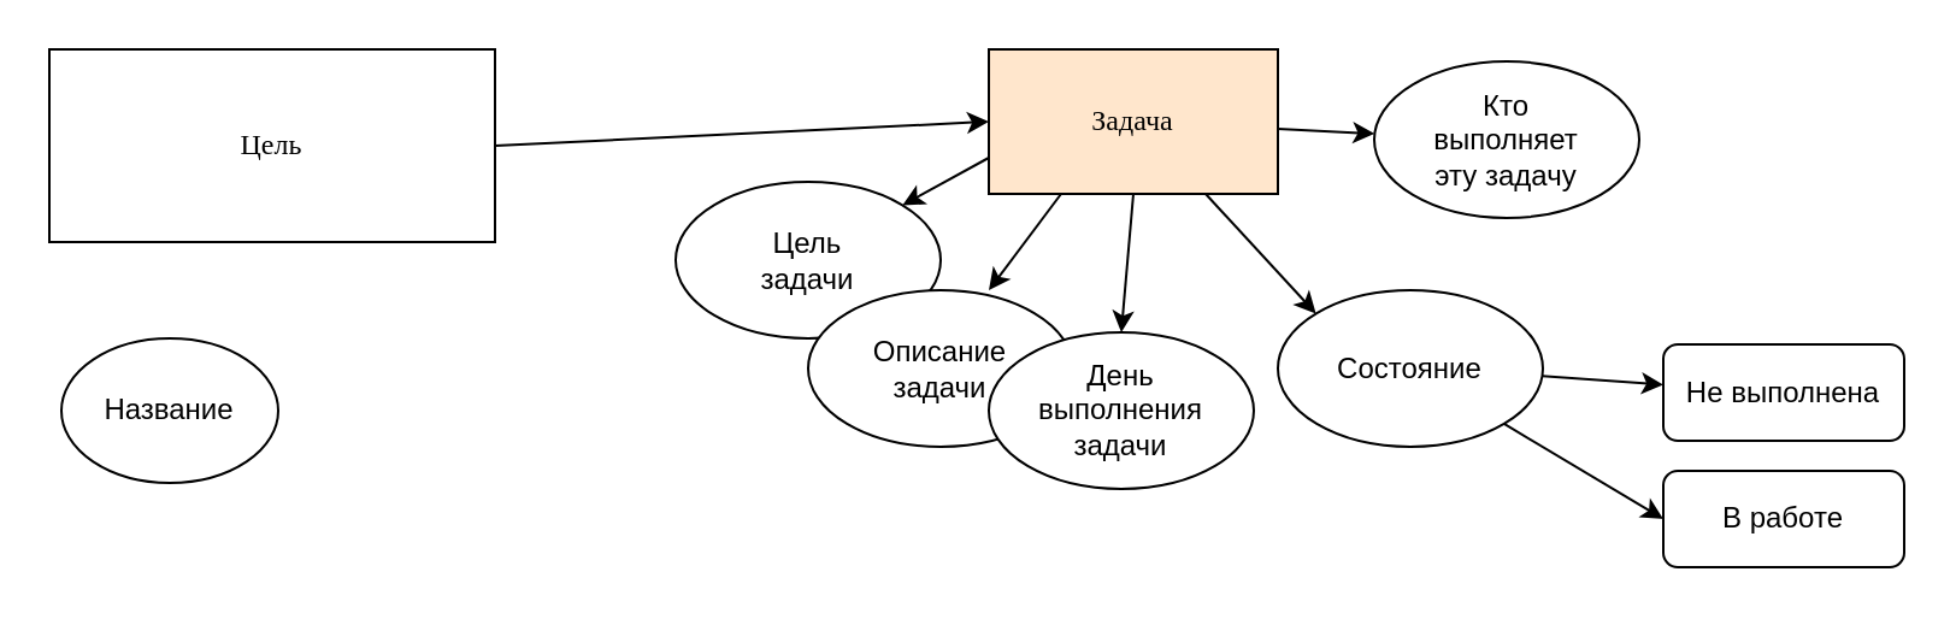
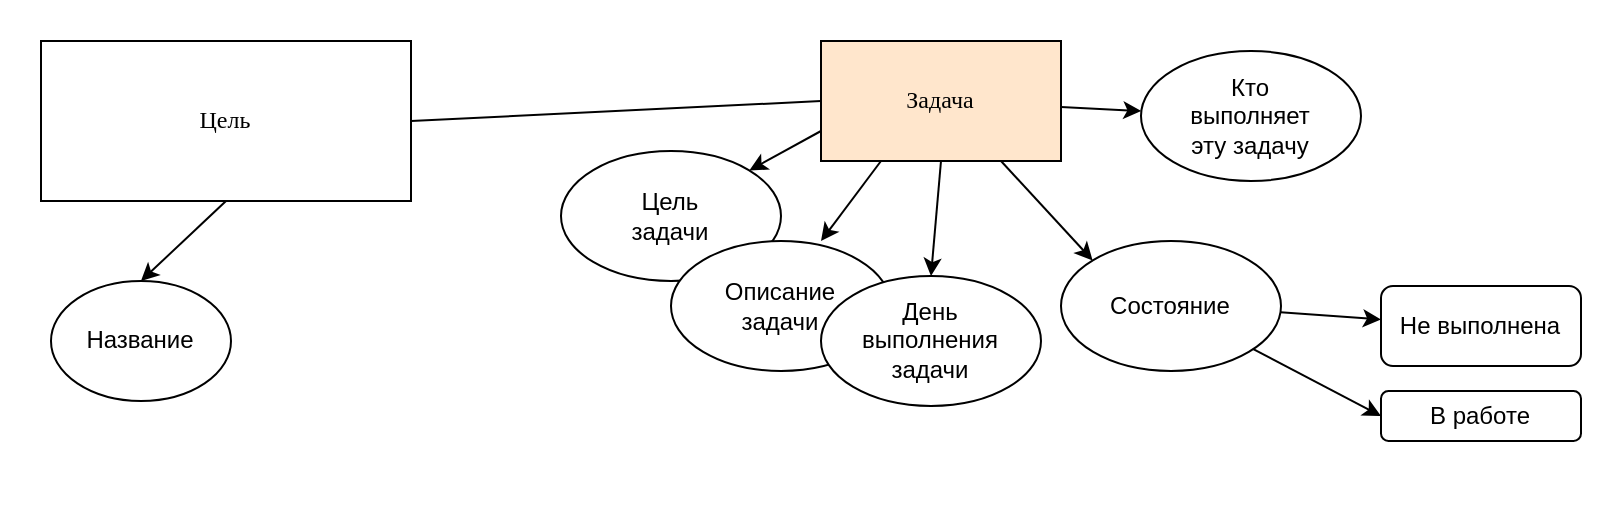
- <mxCell id="4" value="" style="endArrow=classic;html=1;entryX=0;entryY=0.5;entryDx=0;entryDy=0;exitX=1;exitY=0.5;exitDx=0;exitDy=0;" parent="1" source="2" target="3" edge="1"><mxGeometry width="50" height="50" relative="1" as="geometry"><mxPoint x="140" y="150" as="sourcePoint" /><mxPoint x="190" y="100" as="targetPoint" /></mxGeometry></mxCell>
+ <mxCell id="4" value="" style="endArrow=none;html=1;entryX=0;entryY=0.5;entryDx=0;entryDy=0;exitX=1;exitY=0.5;exitDx=0;exitDy=0;" parent="1" source="2" target="3" edge="1"><mxGeometry width="50" height="50" relative="1" as="geometry"><mxPoint x="140" y="150" as="sourcePoint" /><mxPoint x="190" y="100" as="targetPoint" /></mxGeometry></mxCell>
+ <mxCell id="6" value="" style="endArrow=classic;html=1;entryX=0.5;entryY=0;entryDx=0;entryDy=0;exitX=0.5;exitY=1;exitDx=0;exitDy=0;" parent="1" source="2" target="5" edge="1"><mxGeometry width="50" height="50" relative="1" as="geometry"><mxPoint x="-10" y="260" as="sourcePoint" /><mxPoint x="40" y="210" as="targetPoint" /></mxGeometry></mxCell>
- <mxCell id="18" value="В работе" style="shape=rect;rounded=1;html=1;whiteSpace=wrap;align=center;" parent="1" vertex="1"><mxGeometry x="690" y="195" width="100" height="40" as="geometry" /></mxCell>
+ <mxCell id="18" value="В работе" style="shape=rect;rounded=1;html=1;whiteSpace=wrap;align=center;" parent="1" vertex="1"><mxGeometry x="690" y="195" width="100" height="25" as="geometry" /></mxCell>
